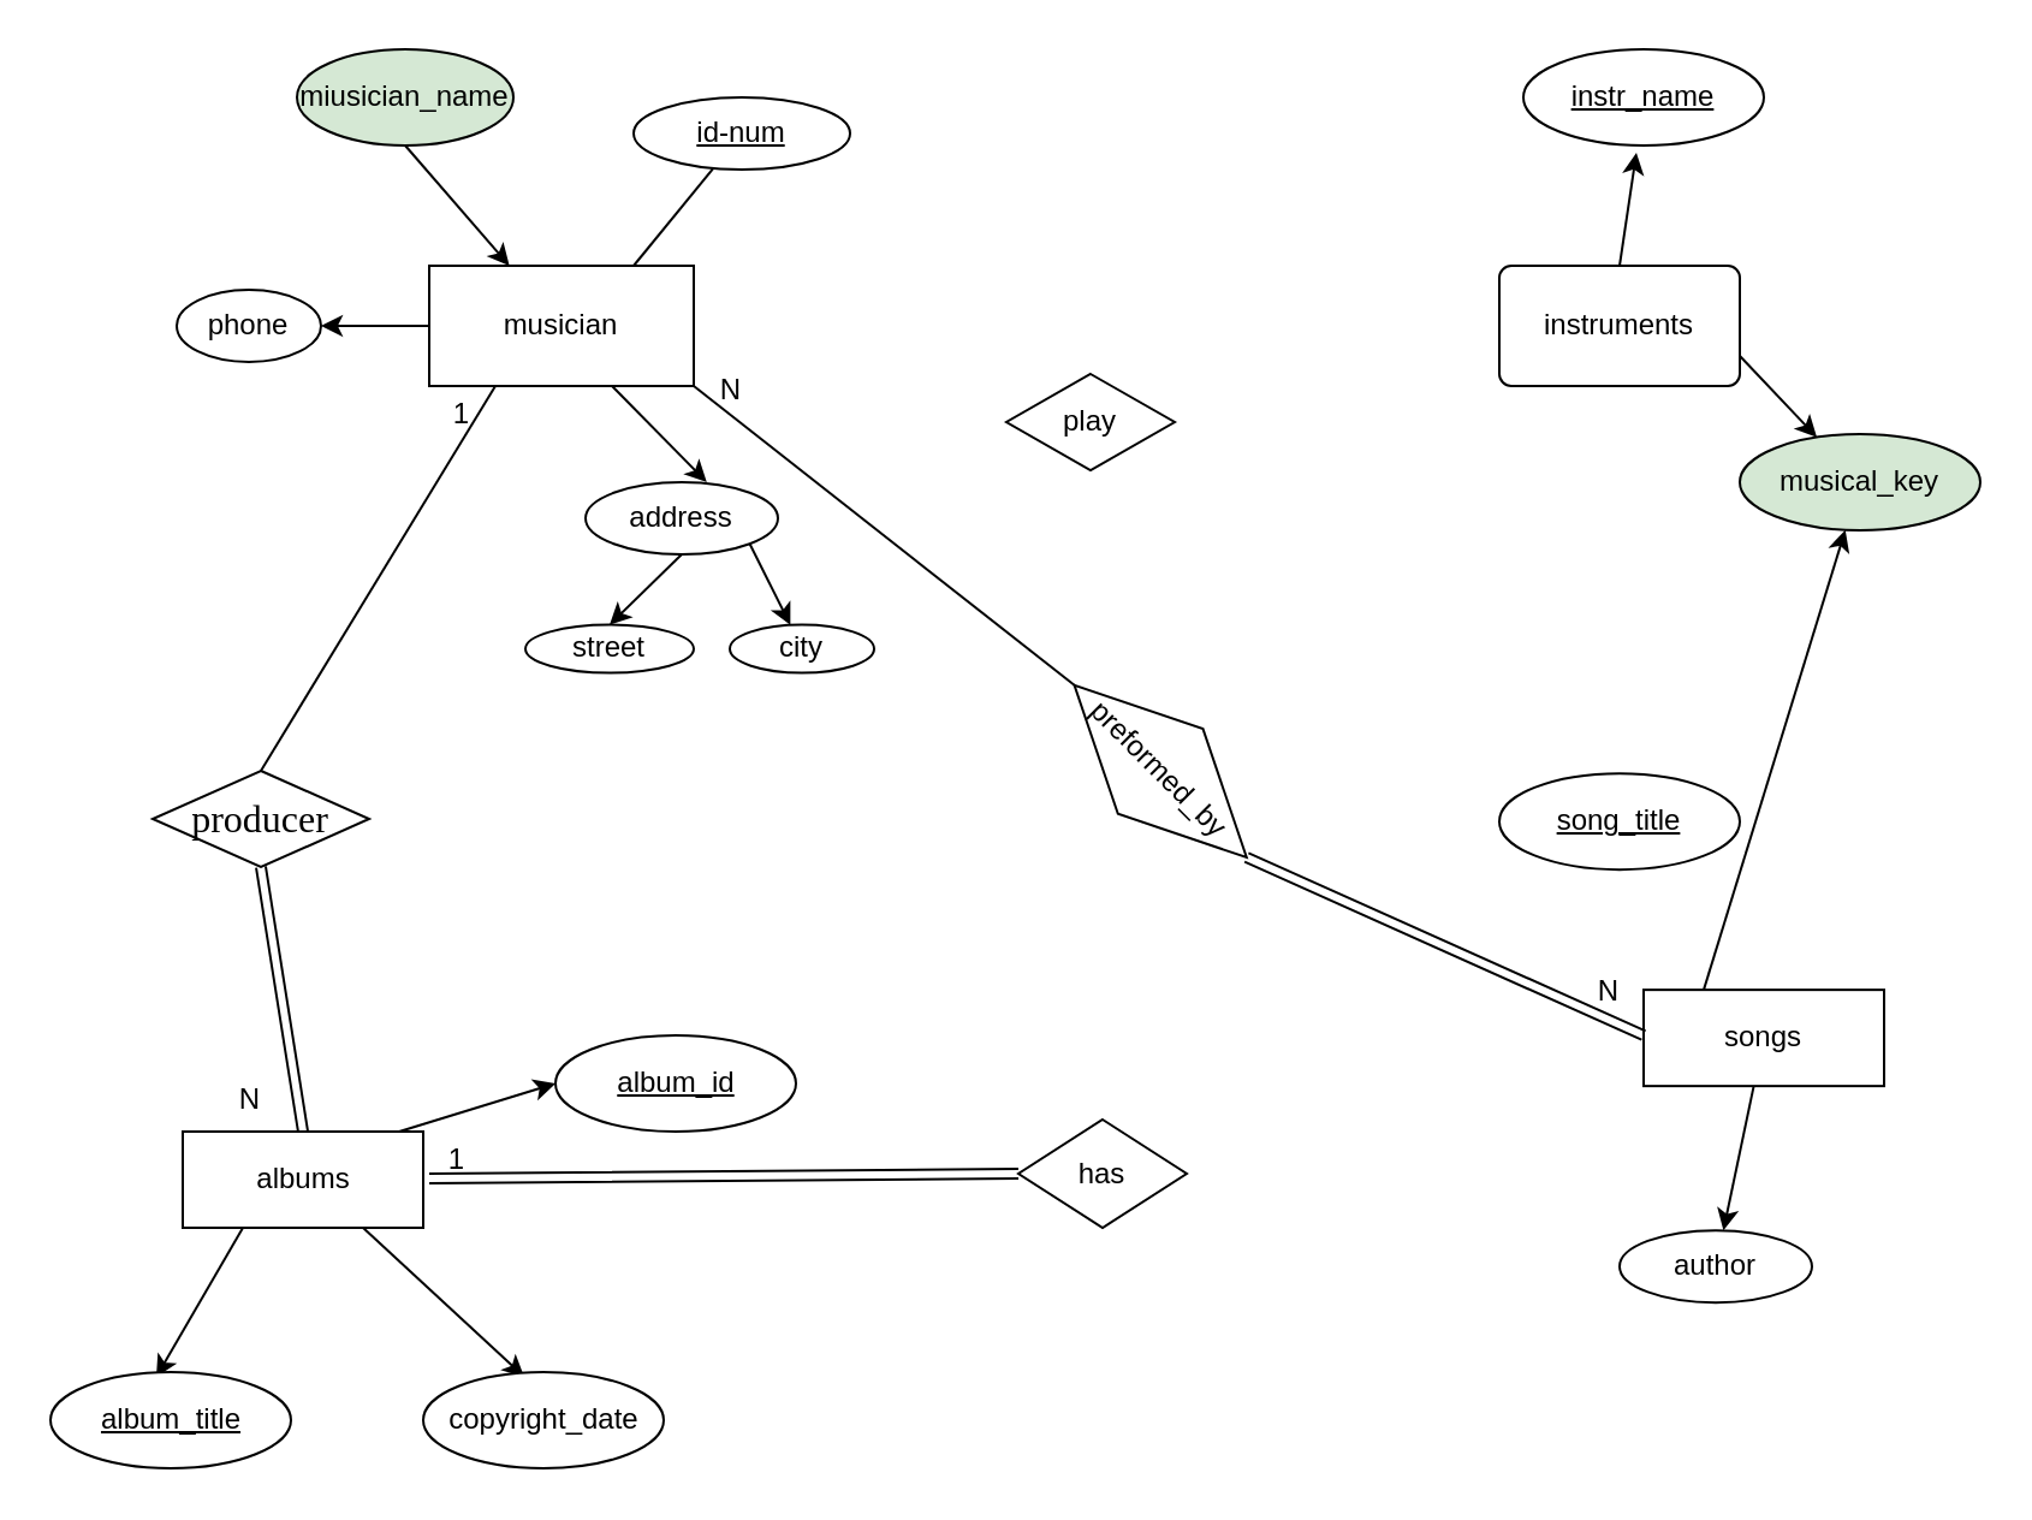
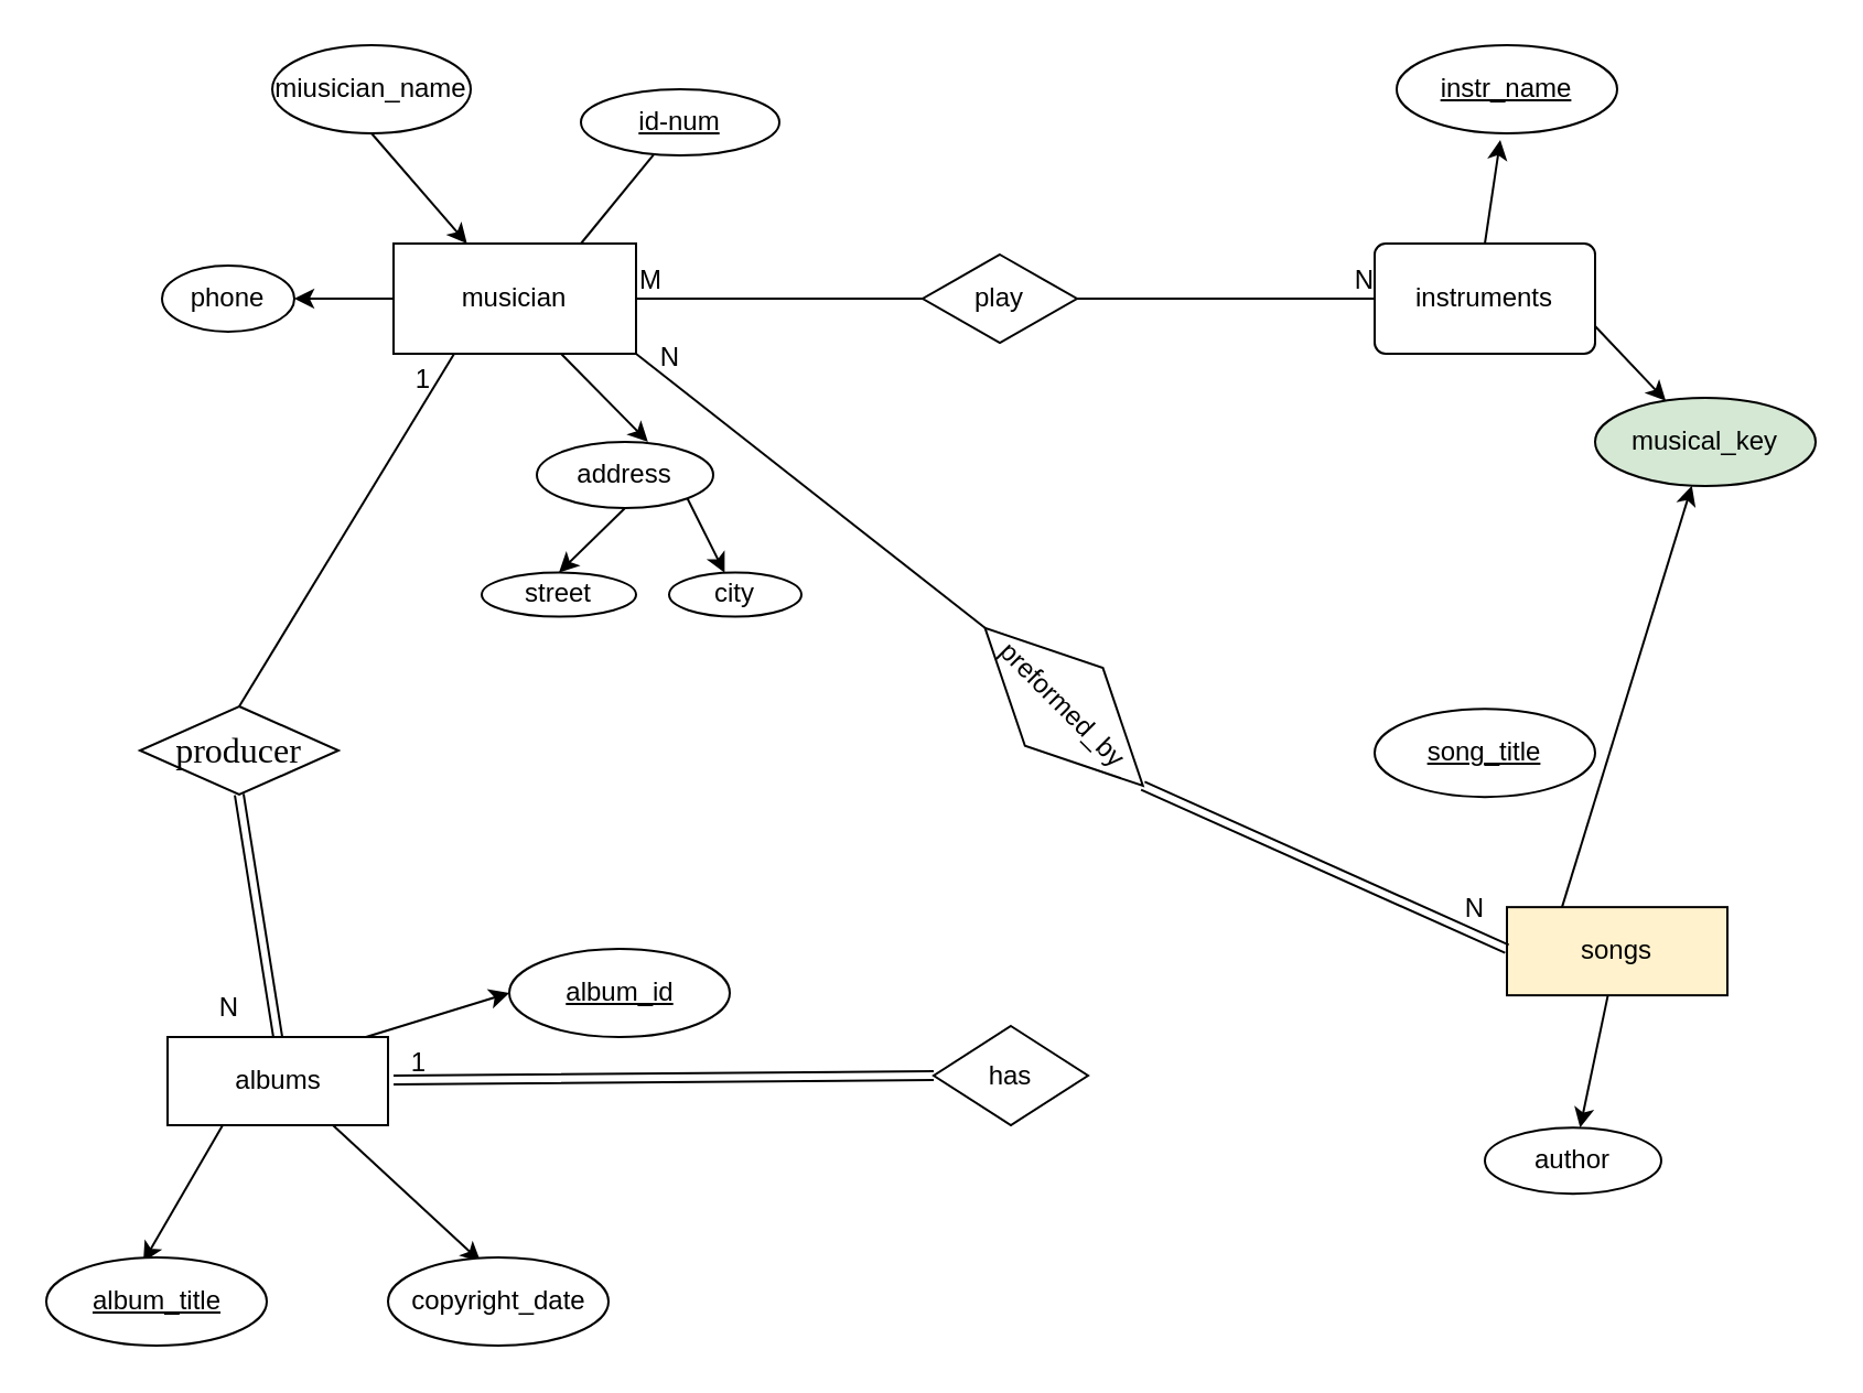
- <mxCell id="11" value="miusician_name" style="ellipse;whiteSpace=wrap;html=1;align=center;fillColor=#d5e8d4;" parent="1" vertex="1"><mxGeometry x="123" y="20" width="90" height="40" as="geometry" /></mxCell>
+ <mxCell id="11" value="miusician_name" style="ellipse;whiteSpace=wrap;html=1;align=center;" parent="1" vertex="1"><mxGeometry x="123" y="20" width="90" height="40" as="geometry" /></mxCell>
+ <mxCell id="35" value="" style="endArrow=none;html=1;rounded=0;entryX=0;entryY=0.5;entryDx=0;entryDy=0;exitX=1;exitY=0.5;exitDx=0;exitDy=0;" parent="1" source="7" target="4" edge="1"><mxGeometry relative="1" as="geometry"><mxPoint x="293" y="130" as="sourcePoint" /><mxPoint x="453" y="130" as="targetPoint" /></mxGeometry></mxCell>
+ <mxCell id="36" value="M" style="resizable=0;html=1;align=left;verticalAlign=bottom;" parent="35" connectable="0" vertex="1"><mxGeometry x="-1" relative="1" as="geometry" /></mxCell>
+ <mxCell id="37" value="N" style="resizable=0;html=1;align=right;verticalAlign=bottom;" parent="35" connectable="0" vertex="1"><mxGeometry x="1" relative="1" as="geometry" /></mxCell>
- <mxCell id="38" value="play" style="shape=rhombus;perimeter=rhombusPerimeter;whiteSpace=wrap;html=1;align=center;" parent="1" vertex="1"><mxGeometry x="418" y="155" width="70" height="40" as="geometry" /></mxCell>
+ <mxCell id="38" value="play" style="shape=rhombus;perimeter=rhombusPerimeter;whiteSpace=wrap;html=1;align=center;" parent="1" vertex="1"><mxGeometry x="418" y="115" width="70" height="40" as="geometry" /></mxCell>
- <mxCell id="28" value="songs" style="whiteSpace=wrap;html=1;align=center;" parent="1" vertex="1"><mxGeometry x="683" y="411.07" width="100" height="40" as="geometry" /></mxCell>
+ <mxCell id="28" value="songs" style="whiteSpace=wrap;html=1;align=center;fillColor=#fff2cc;" parent="1" vertex="1"><mxGeometry x="683" y="411.07" width="100" height="40" as="geometry" /></mxCell>
